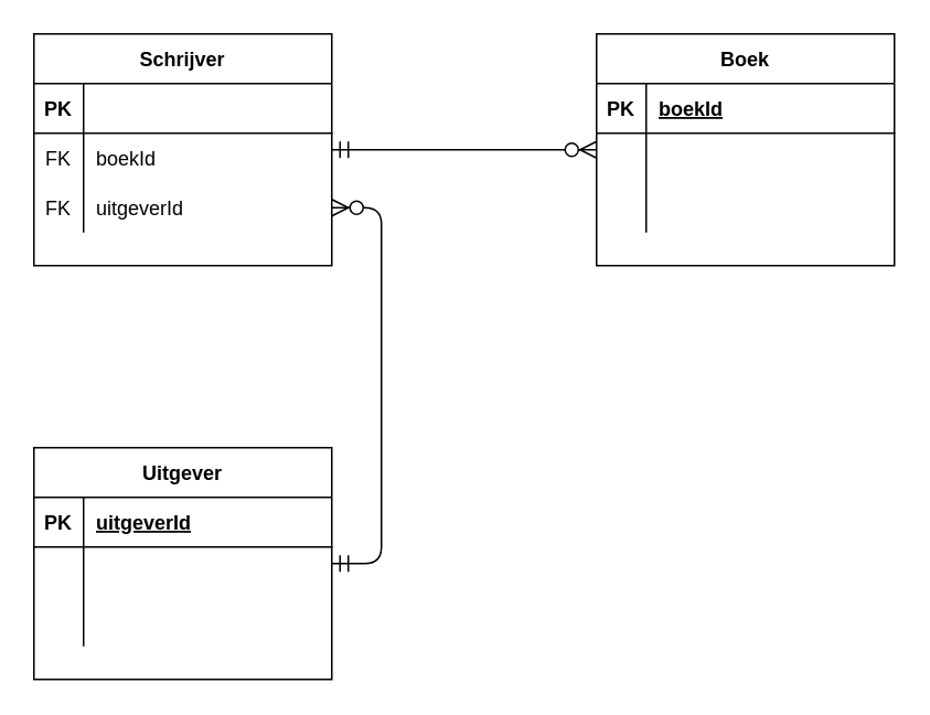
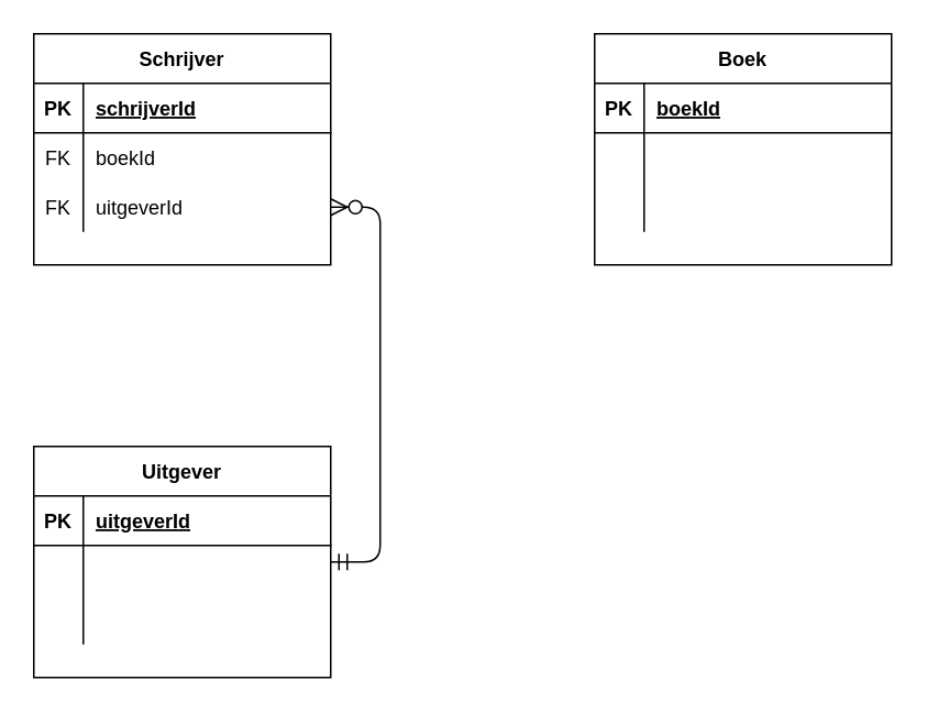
+ <mxCell id="5" value="schrijverId" style="shape=partialRectangle;connectable=0;fillColor=none;top=0;left=0;bottom=0;right=0;align=left;spacingLeft=6;fontStyle=5;overflow=hidden;" vertex="1" parent="3"><mxGeometry x="30" width="150" height="30" as="geometry" /></mxCell>
- <mxCell id="32" value="" style="edgeStyle=entityRelationEdgeStyle;fontSize=12;html=1;endArrow=ERzeroToMany;startArrow=ERmandOne;endSize=8;startSize=8;" edge="1" parent="1" source="2" target="12"><mxGeometry width="100" height="100" relative="1" as="geometry"><mxPoint x="270" y="220" as="sourcePoint" /><mxPoint x="370" y="120" as="targetPoint" /></mxGeometry></mxCell>
